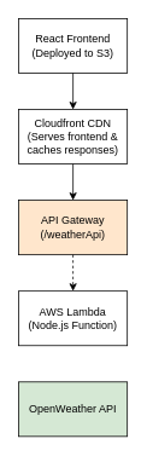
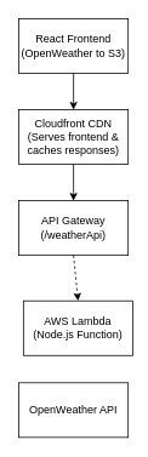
- <mxCell id="2" value="React Frontend&lt;div&gt;(Deployed to S3)&lt;/div&gt;" style="rounded=0;whiteSpace=wrap;html=1;" parent="1" vertex="1"><mxGeometry x="20" y="20" width="120" height="60" as="geometry" /></mxCell>
+ <mxCell id="2" value="React Frontend&lt;div&gt;(OpenWeather to S3)&lt;/div&gt;" style="rounded=0;whiteSpace=wrap;html=1;" parent="1" vertex="1"><mxGeometry x="20" y="20" width="120" height="60" as="geometry" /></mxCell>
- <mxCell id="4" value="API Gateway&lt;div&gt;(/weatherApi)&lt;/div&gt;" style="rounded=0;whiteSpace=wrap;html=1;fillColor=#ffe6cc;" parent="1" vertex="1"><mxGeometry x="20" y="220" width="120" height="60" as="geometry" /></mxCell>
+ <mxCell id="4" value="API Gateway&lt;div&gt;(/weatherApi)&lt;/div&gt;" style="rounded=0;whiteSpace=wrap;html=1;" parent="1" vertex="1"><mxGeometry x="20" y="220" width="120" height="60" as="geometry" /></mxCell>
- <mxCell id="5" value="AWS Lambda&lt;div&gt;(Node.js Function)&lt;/div&gt;" style="rounded=0;whiteSpace=wrap;html=1;" parent="1" vertex="1"><mxGeometry x="20" y="320" width="120" height="60" as="geometry" /></mxCell>
+ <mxCell id="5" value="AWS Lambda&lt;div&gt;(Node.js Function)&lt;/div&gt;" style="rounded=0;whiteSpace=wrap;html=1;" parent="1" vertex="1"><mxGeometry x="25" y="330" width="120" height="60" as="geometry" /></mxCell>
- <mxCell id="6" value="OpenWeather API" style="rounded=0;whiteSpace=wrap;html=1;fillColor=#d5e8d4;" parent="1" vertex="1"><mxGeometry x="20" y="420" width="120" height="60" as="geometry" /></mxCell>
+ <mxCell id="6" value="OpenWeather API" style="rounded=0;whiteSpace=wrap;html=1;" parent="1" vertex="1"><mxGeometry x="20" y="420" width="120" height="60" as="geometry" /></mxCell>
